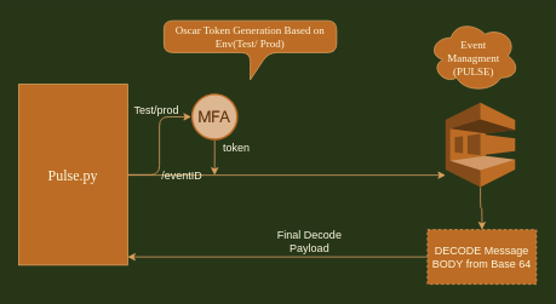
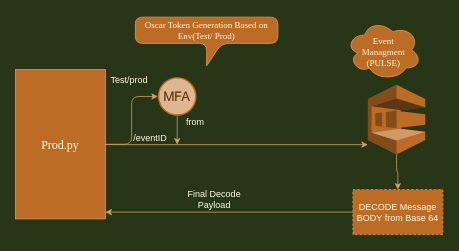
- <mxCell id="9" value="&lt;br&gt;Event&lt;br&gt;Managment&lt;br&gt;(PULSE)" style="ellipse;shape=cloud;whiteSpace=wrap;html=1;dashed=0;fontFamily=Times New Roman;fontColor=#FEFAE0;verticalAlign=top;strokeColor=#DDA15E;fillColor=#BC6C25;" vertex="1" parent="1"><mxGeometry x="471" y="20.75" width="100" height="80" as="geometry" /></mxCell>
+ <mxCell id="9" value="&lt;br&gt;Event&lt;br&gt;Managment&lt;br&gt;(PULSE)" style="ellipse;shape=cloud;whiteSpace=wrap;html=1;dashed=0;fontFamily=Times New Roman;fontColor=#FEFAE0;verticalAlign=top;strokeColor=#DDA15E;fillColor=#BC6C25;" vertex="1" parent="1"><mxGeometry x="461" y="25.75" width="100" height="80" as="geometry" /></mxCell>
- <mxCell id="15" value="Test/prod" style="text;html=1;strokeColor=none;fillColor=none;align=center;verticalAlign=middle;whiteSpace=wrap;rounded=0;sketch=0;fontColor=#FEFAE0;" vertex="1" parent="1"><mxGeometry x="152" y="111" width="40" height="20" as="geometry" /></mxCell>
+ <mxCell id="15" value="Test/prod" style="text;html=1;strokeColor=none;fillColor=none;align=center;verticalAlign=middle;whiteSpace=wrap;rounded=0;sketch=0;fontColor=#FEFAE0;" vertex="1" parent="1"><mxGeometry x="152" y="96" width="40" height="20" as="geometry" /></mxCell>
- <mxCell id="13" value="token" style="text;html=1;strokeColor=none;fillColor=none;align=center;verticalAlign=middle;whiteSpace=wrap;rounded=0;sketch=0;fontColor=#FEFAE0;" vertex="1" parent="1"><mxGeometry x="240" y="152" width="40" height="20" as="geometry" /></mxCell>
+ <mxCell id="13" value="from" style="text;html=1;strokeColor=none;fillColor=none;align=center;verticalAlign=middle;whiteSpace=wrap;rounded=0;sketch=0;fontColor=#FEFAE0;" vertex="1" parent="1"><mxGeometry x="240" y="152" width="40" height="20" as="geometry" /></mxCell>
- <mxCell id="3" value="&lt;span style=&quot;font-size: 16px&quot;&gt;Pulse.py&lt;br&gt;&lt;/span&gt;" style="whiteSpace=wrap;html=1;fontFamily=Times New Roman;fillColor=#BC6C25;strokeColor=#DDA15E;fontColor=#FEFAE0;" vertex="1" parent="1"><mxGeometry x="20" y="92" width="120" height="199" as="geometry" /></mxCell>
+ <mxCell id="3" value="&lt;span style=&quot;font-size: 16px&quot;&gt;Prod.py&lt;br&gt;&lt;/span&gt;" style="whiteSpace=wrap;html=1;fontFamily=Times New Roman;fillColor=#BC6C25;strokeColor=#DDA15E;fontColor=#FEFAE0;" vertex="1" parent="1"><mxGeometry x="20" y="92" width="120" height="199" as="geometry" /></mxCell>
- <mxCell id="14" value="/eventID" style="text;html=1;strokeColor=none;fillColor=none;align=center;verticalAlign=middle;whiteSpace=wrap;rounded=0;sketch=0;fontColor=#FEFAE0;" vertex="1" parent="1"><mxGeometry x="180" y="183" width="40" height="20" as="geometry" /></mxCell>
+ <mxCell id="14" value="/eventID" style="text;html=1;strokeColor=none;fillColor=none;align=center;verticalAlign=middle;whiteSpace=wrap;rounded=0;sketch=0;fontColor=#FEFAE0;" vertex="1" parent="1"><mxGeometry x="180" y="173" width="40" height="20" as="geometry" /></mxCell>
- <mxCell id="16" value="Final Decode Payload" style="text;html=1;strokeColor=none;fillColor=none;align=center;verticalAlign=middle;whiteSpace=wrap;rounded=0;sketch=0;fontColor=#FEFAE0;" vertex="1" parent="1"><mxGeometry x="290" y="255" width="101" height="20" as="geometry" /></mxCell>
+ <mxCell id="16" value="Final Decode Payload" style="text;html=1;strokeColor=none;fillColor=none;align=center;verticalAlign=middle;whiteSpace=wrap;rounded=0;sketch=0;fontColor=#FEFAE0;" vertex="1" parent="1"><mxGeometry x="235" y="255" width="101" height="20" as="geometry" /></mxCell>
